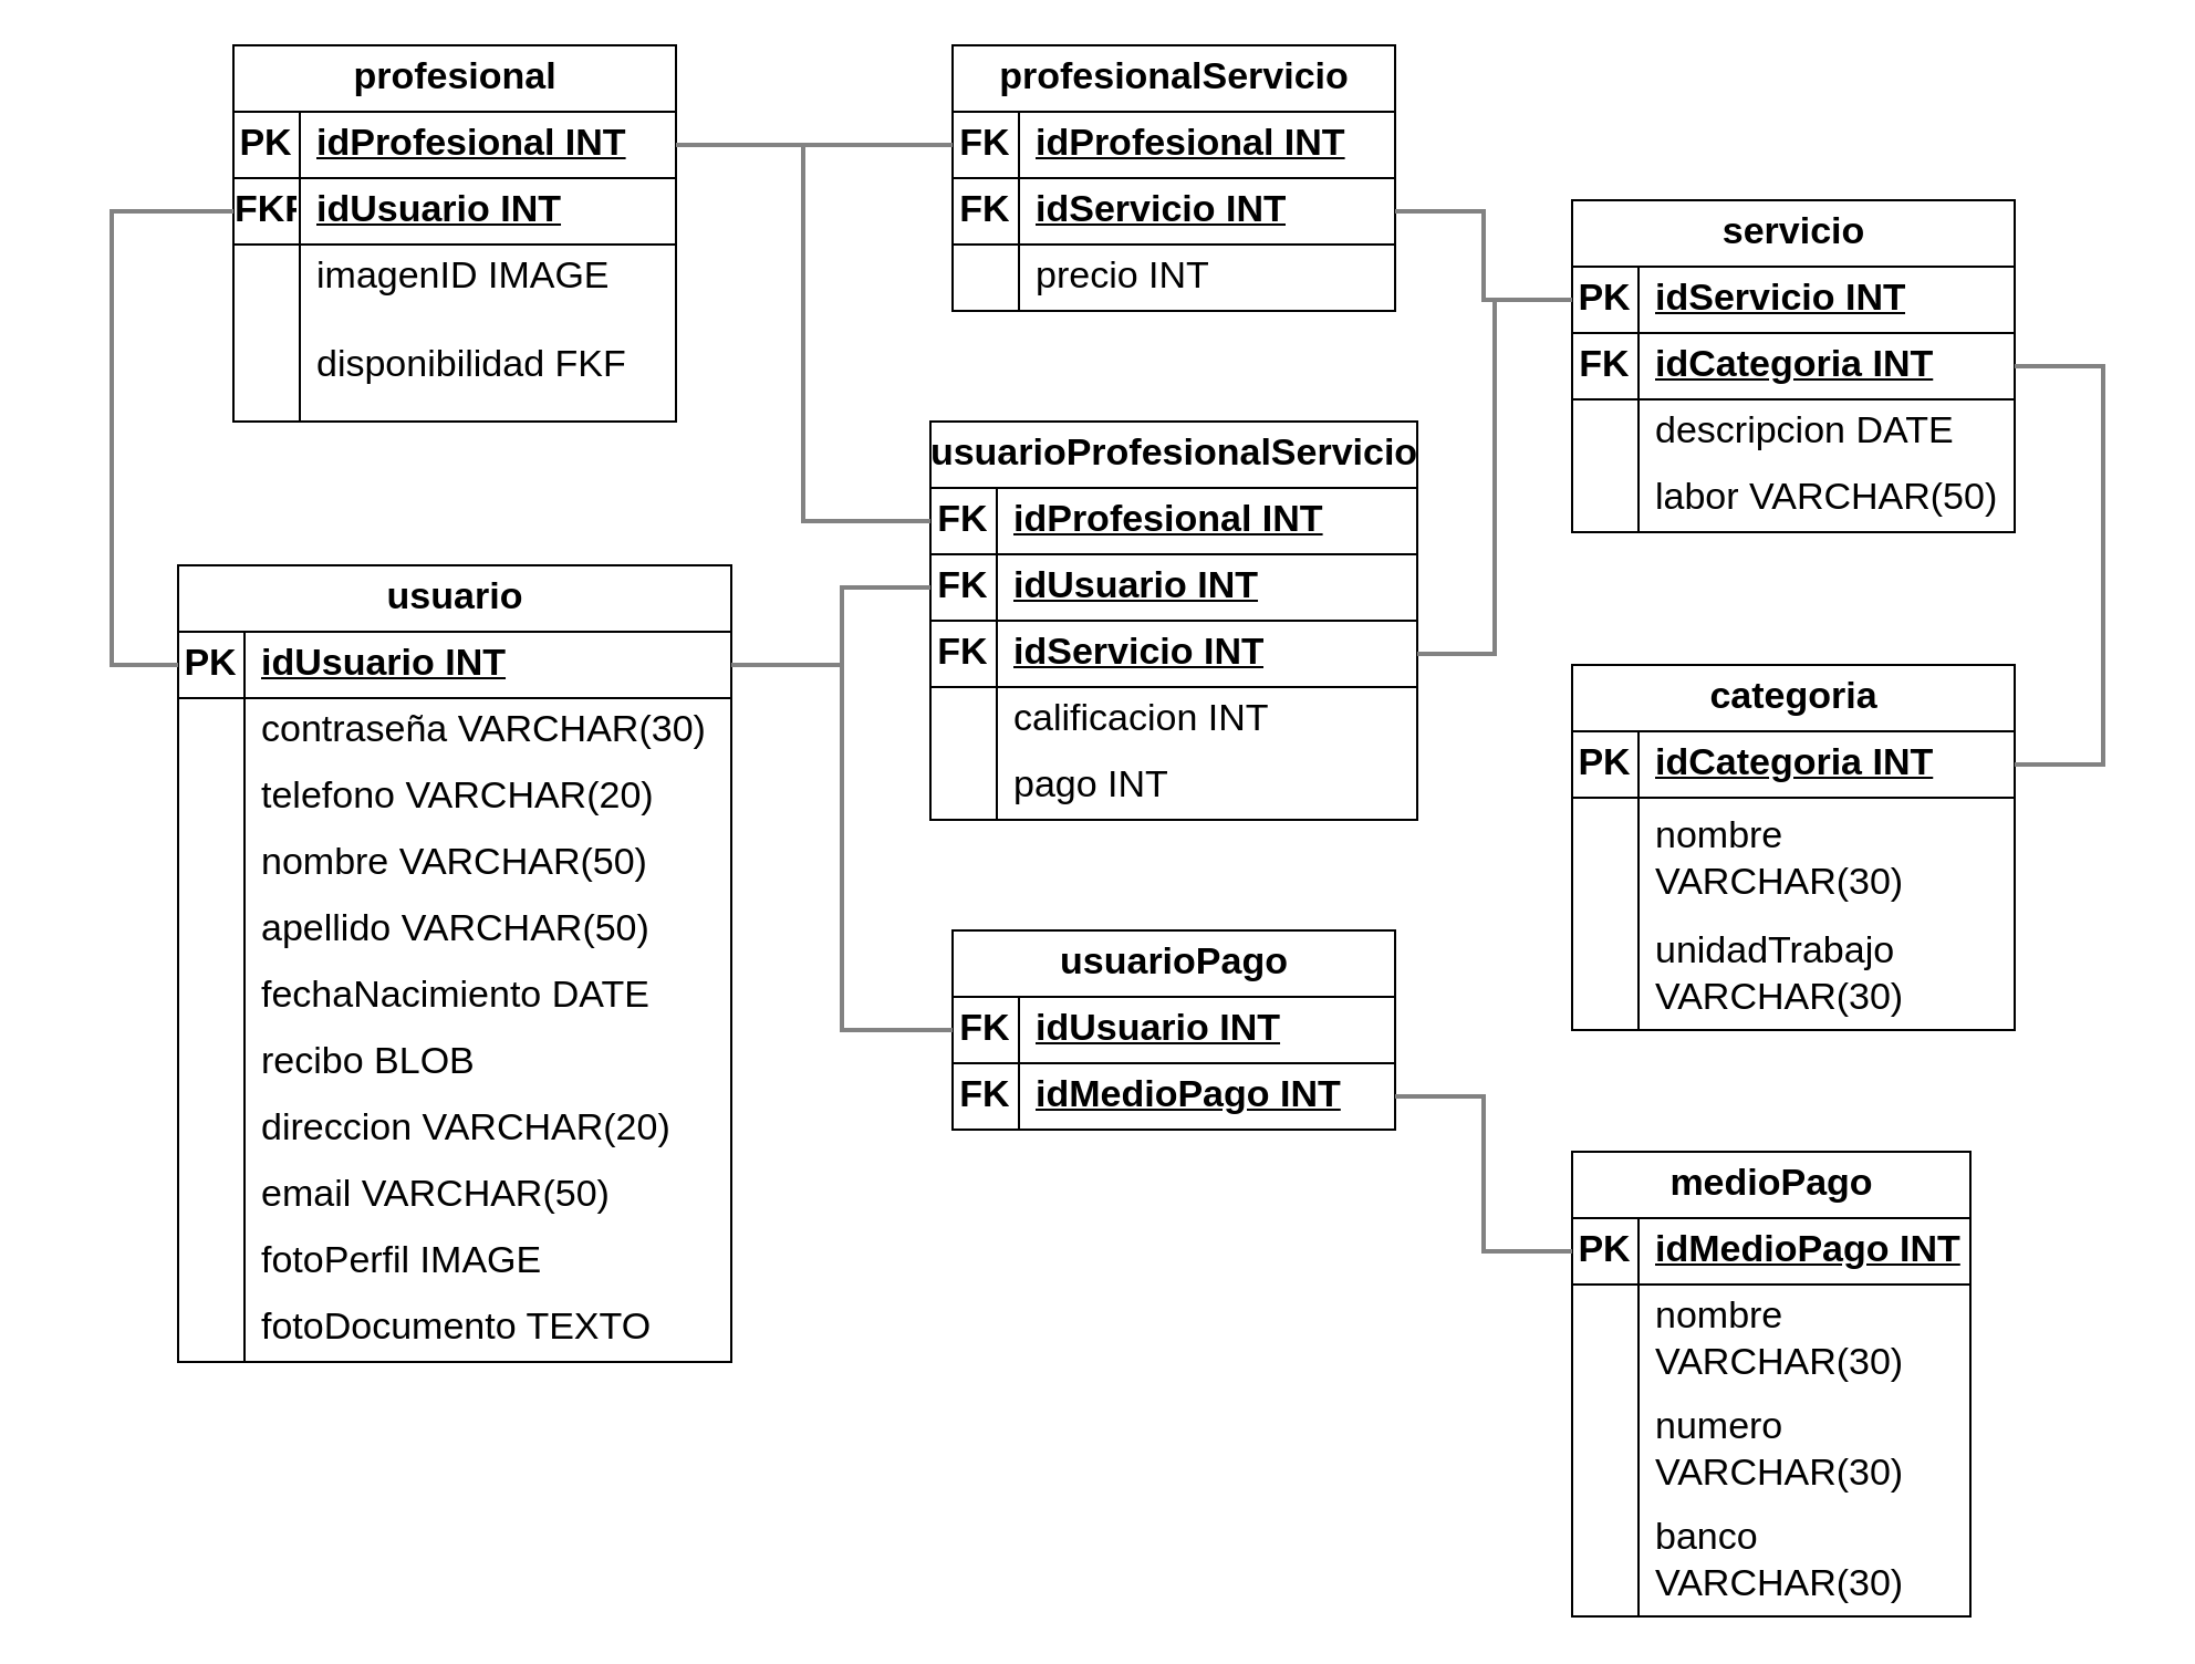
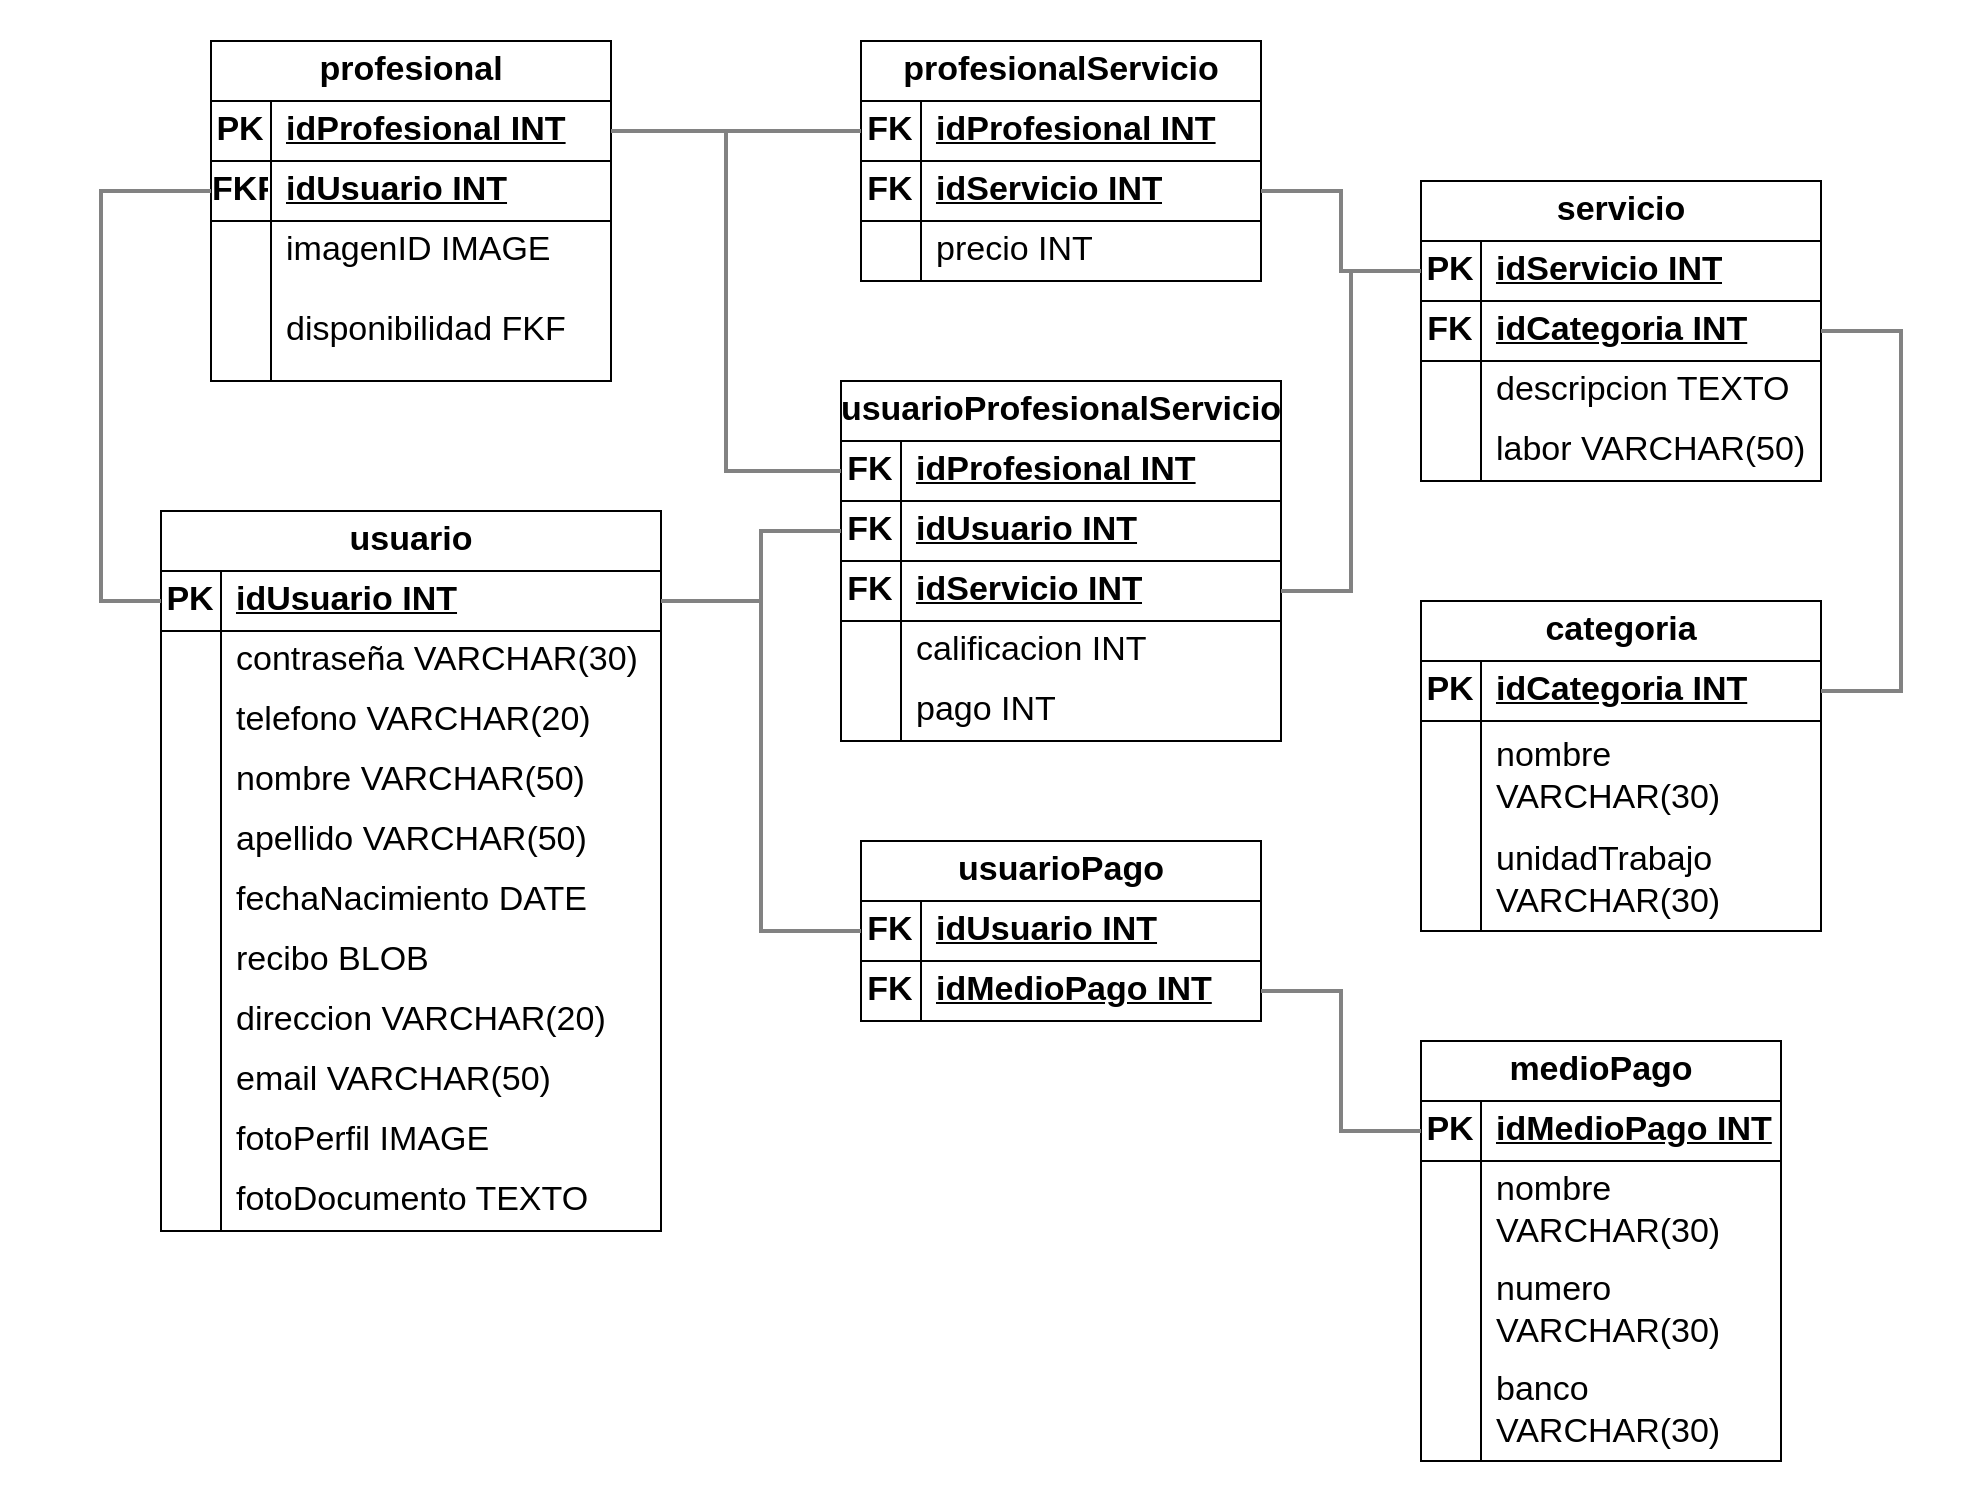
- <mxCell id="24" value="descripcion DATE" style="shape=partialRectangle;connectable=0;fillColor=none;top=0;left=0;bottom=0;right=0;align=left;spacingLeft=6;overflow=hidden;whiteSpace=wrap;html=1;fontSize=17;" parent="22" vertex="1"><mxGeometry x="30" width="170" height="30" as="geometry"><mxRectangle width="170" height="30" as="alternateBounds" /></mxGeometry></mxCell>
+ <mxCell id="24" value="descripcion TEXTO" style="shape=partialRectangle;connectable=0;fillColor=none;top=0;left=0;bottom=0;right=0;align=left;spacingLeft=6;overflow=hidden;whiteSpace=wrap;html=1;fontSize=17;" parent="22" vertex="1"><mxGeometry x="30" width="170" height="30" as="geometry"><mxRectangle width="170" height="30" as="alternateBounds" /></mxGeometry></mxCell>
